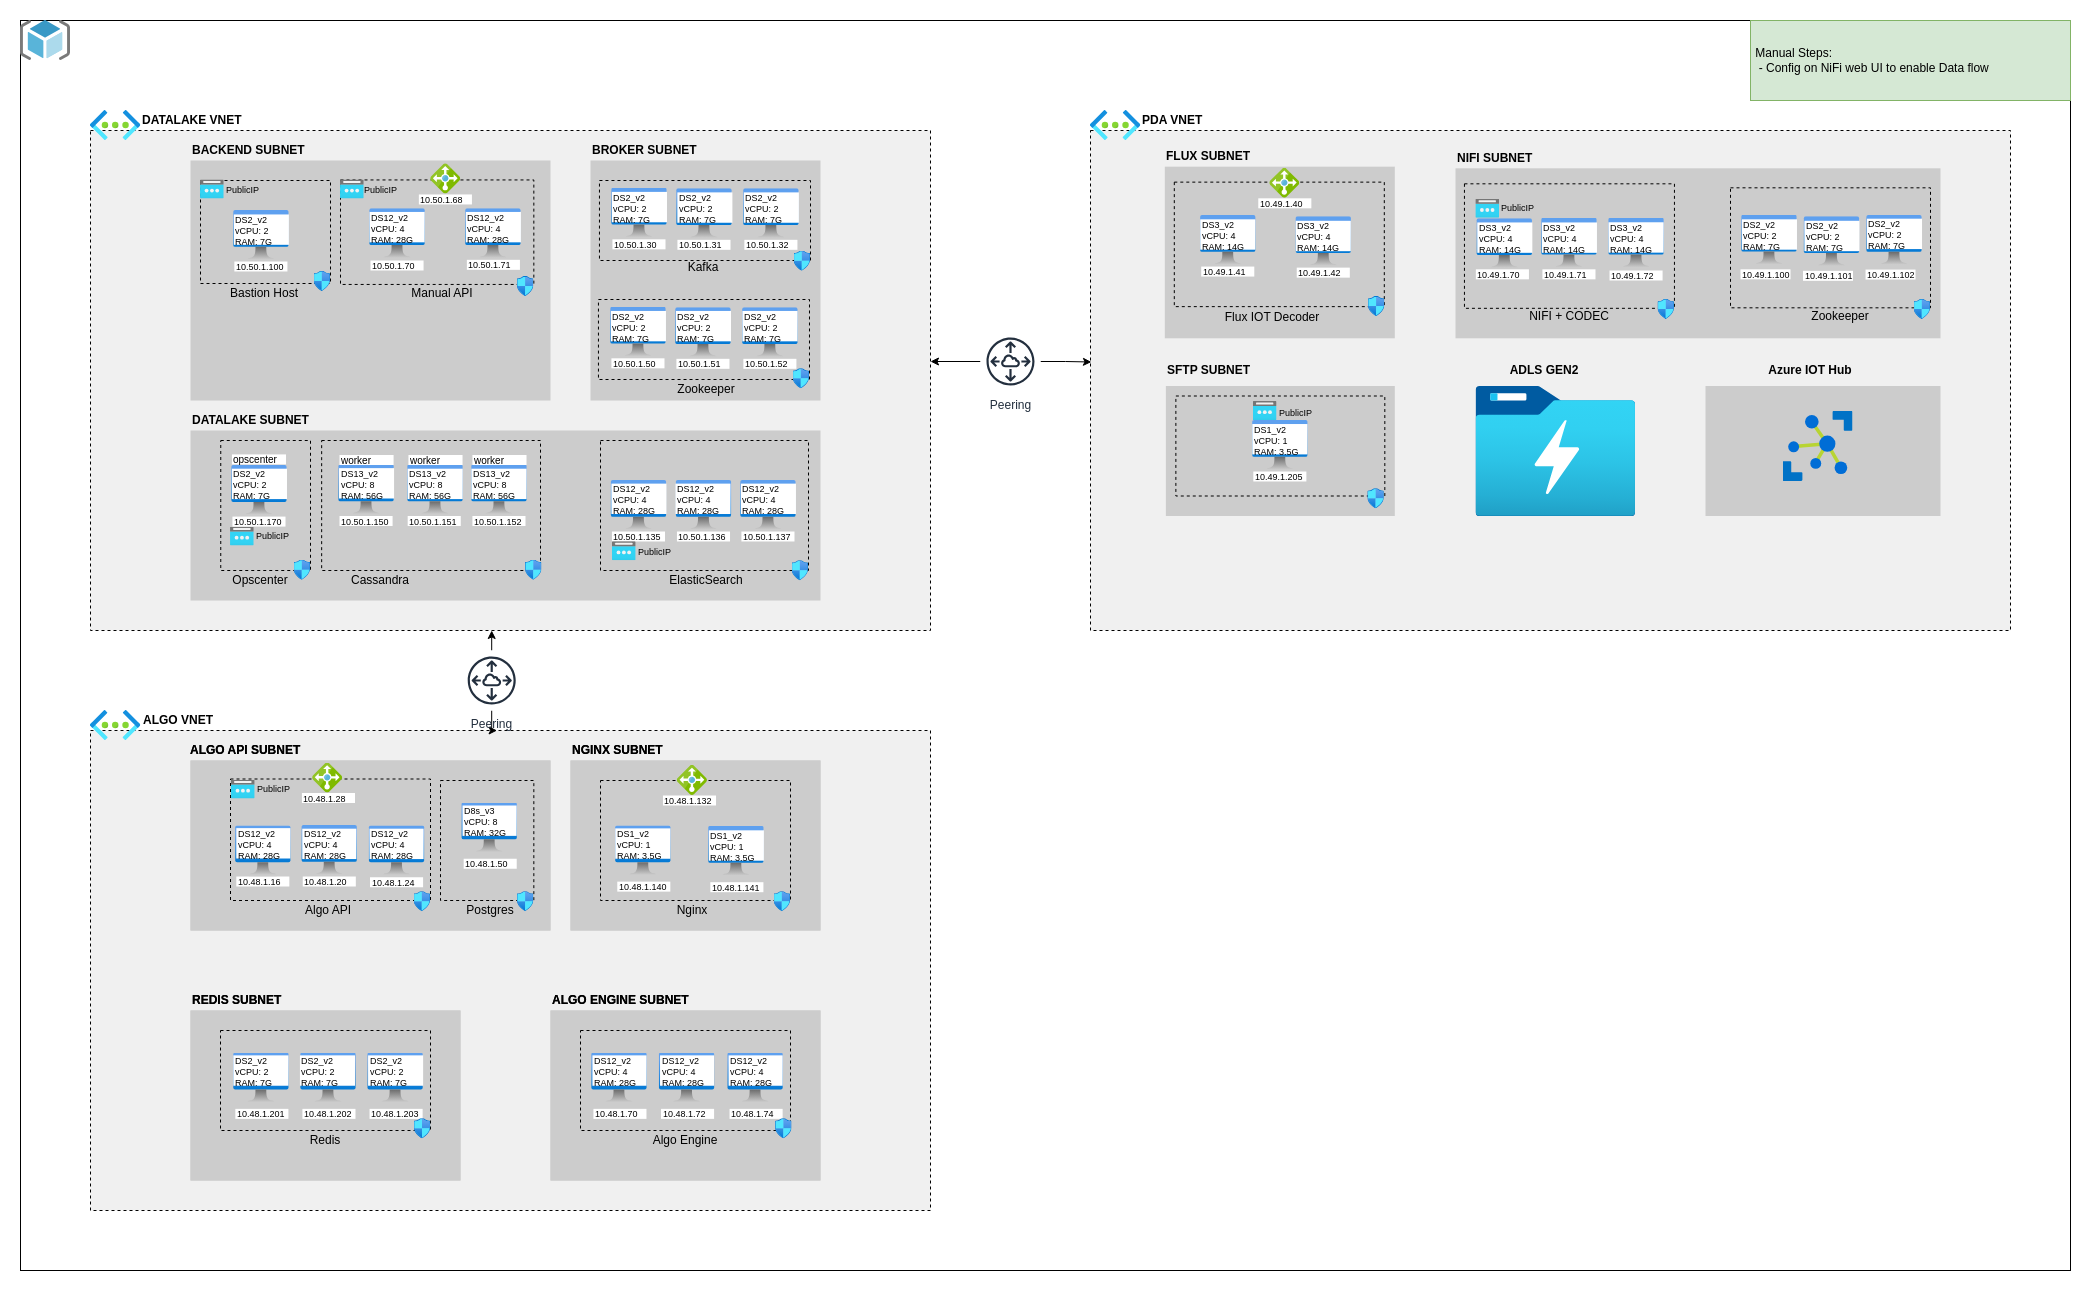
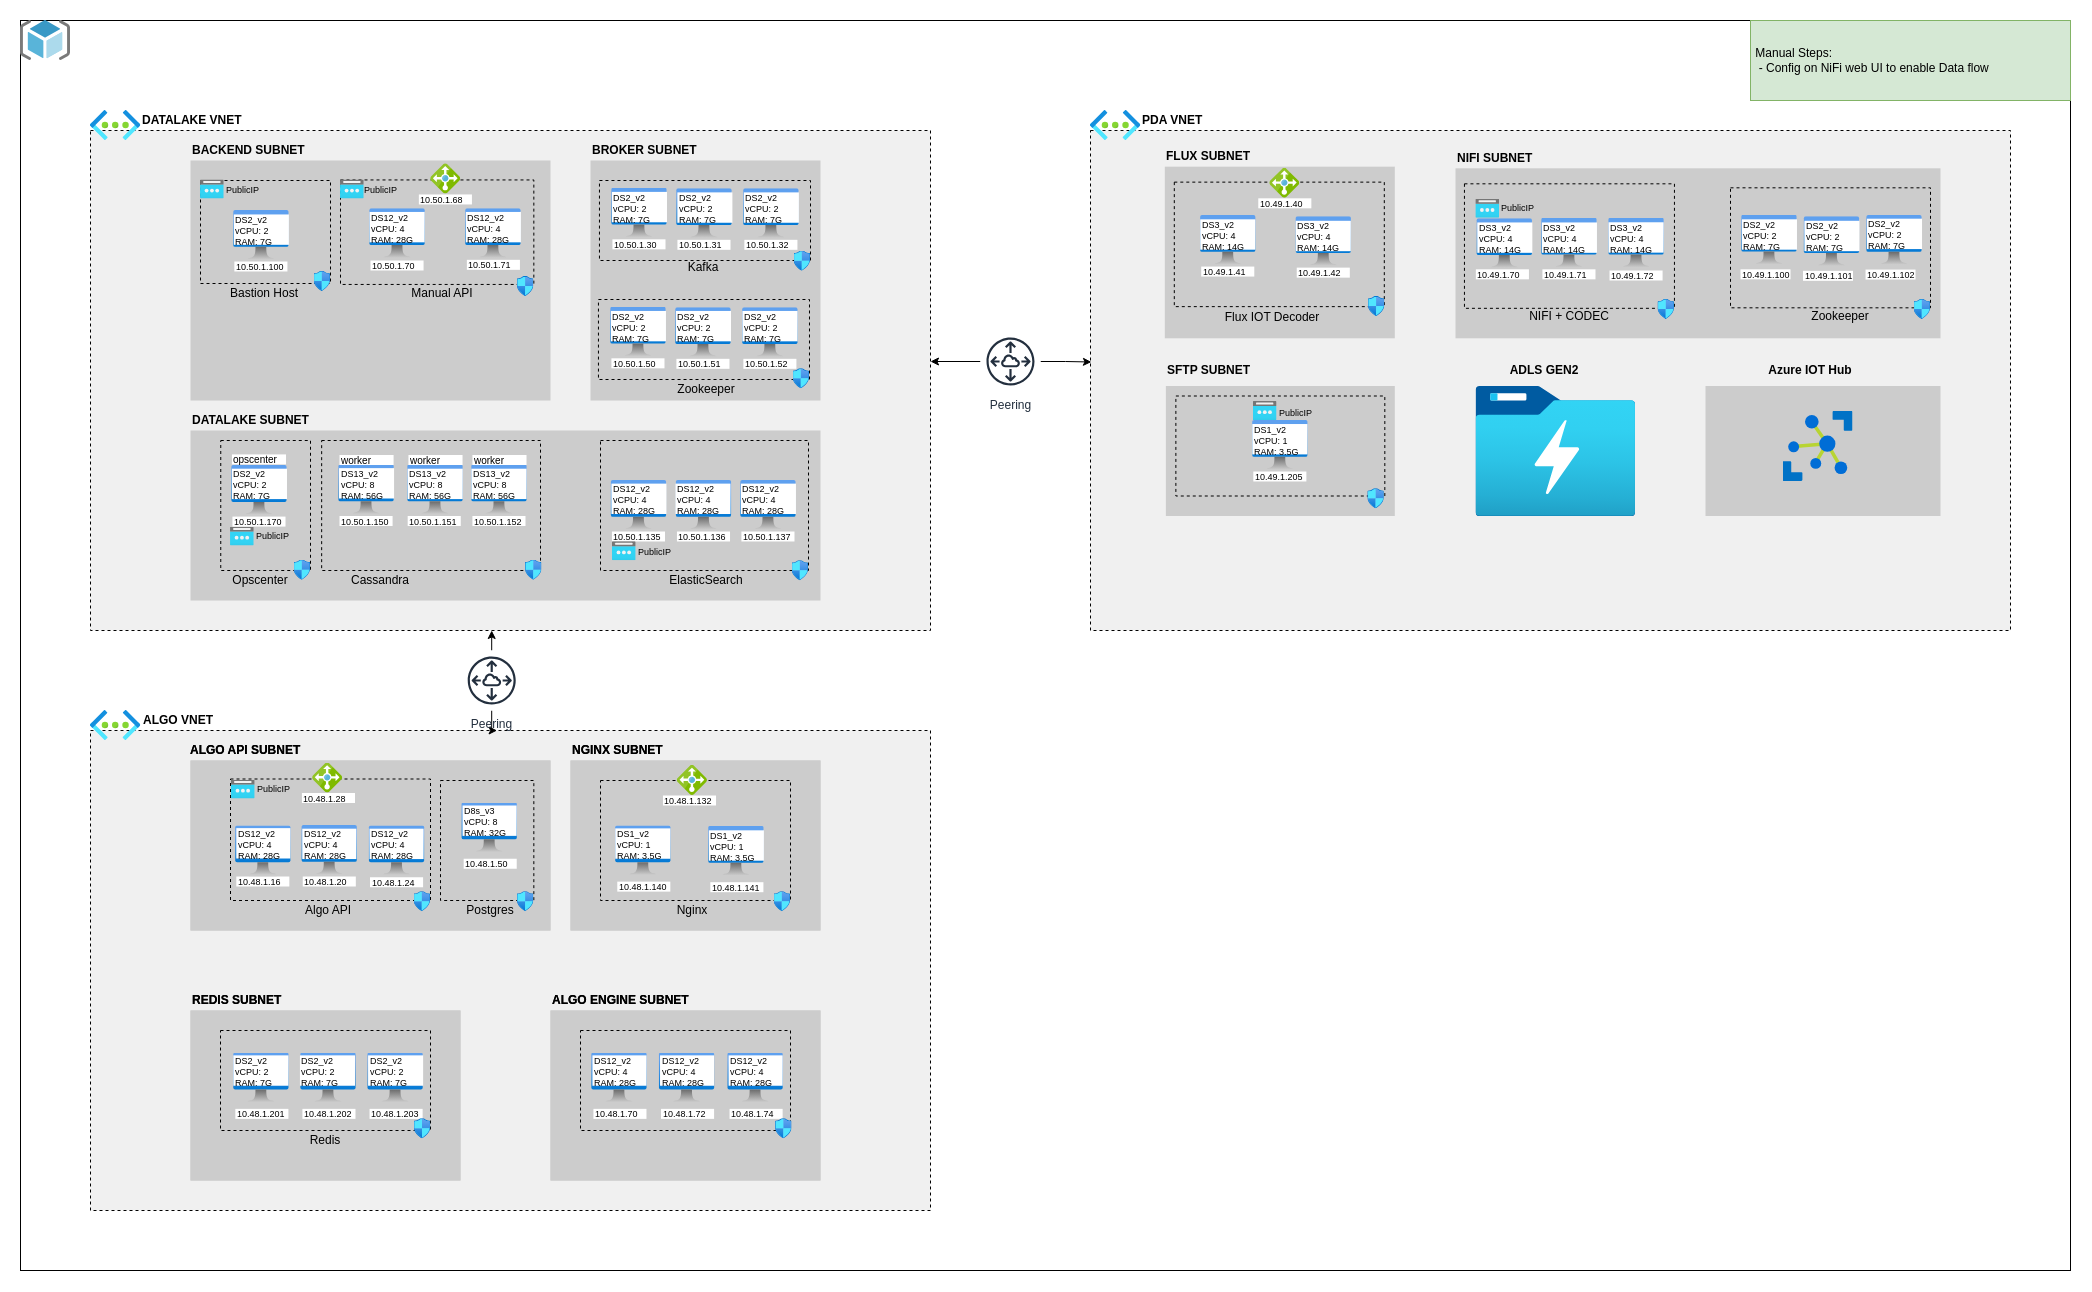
- <mxCell id="210" value="Algo Engine" style="text;html=1;strokeColor=none;fillColor=none;align=center;verticalAlign=middle;whiteSpace=wrap;rounded=0;dashed=1;" parent="1" vertex="1"><mxGeometry x="605" y="1130" width="160" height="20" as="geometry" /></mxCell>
